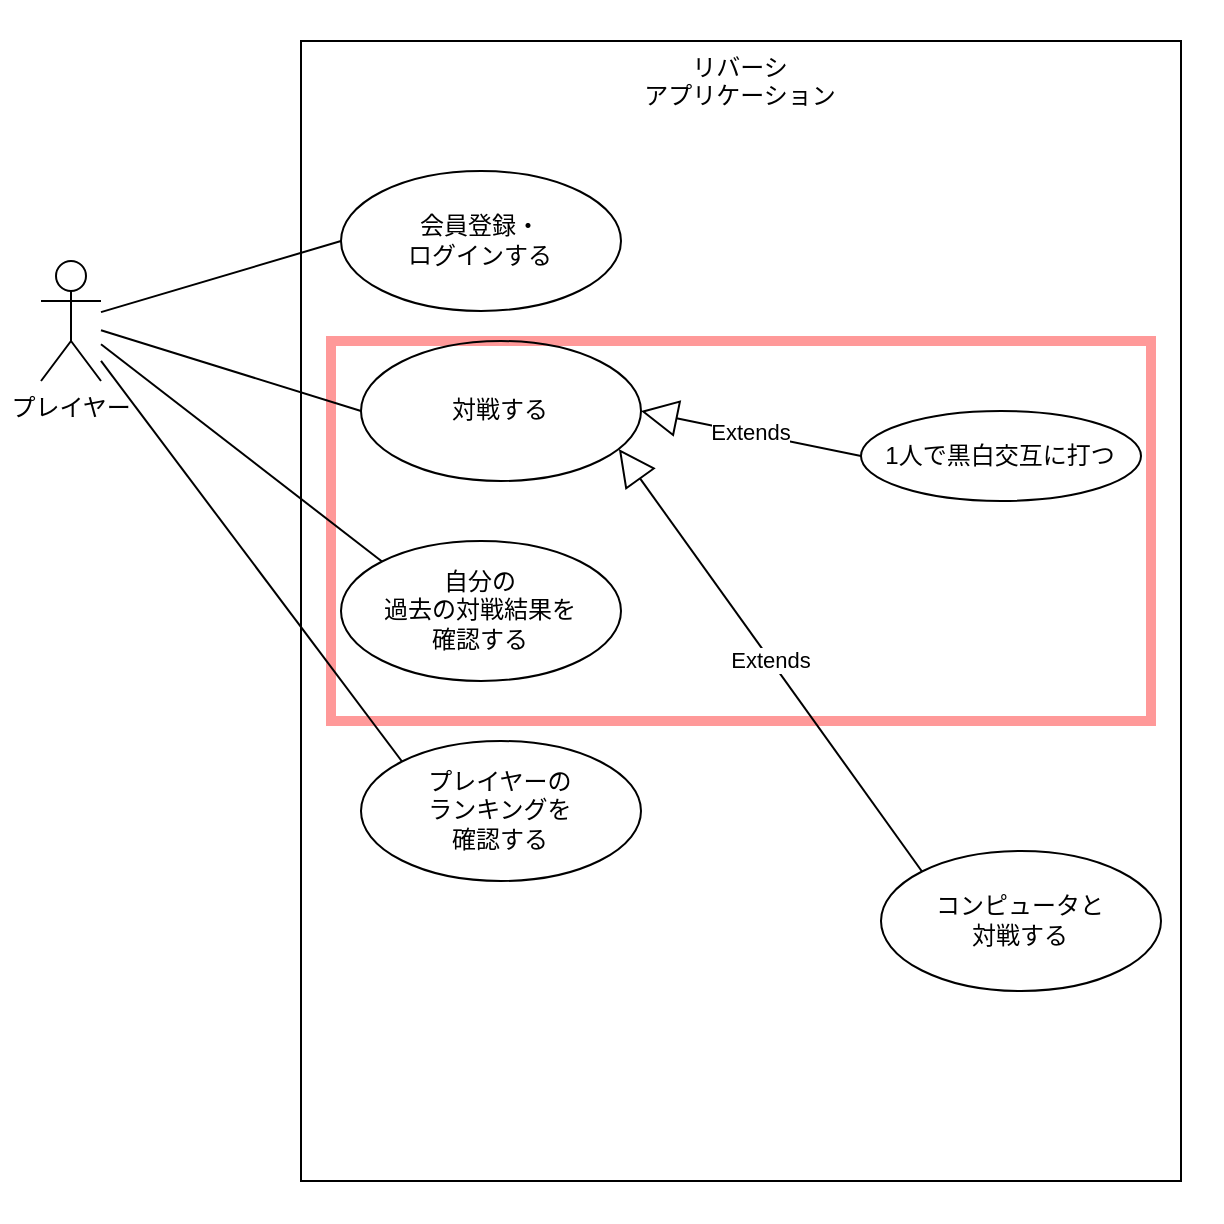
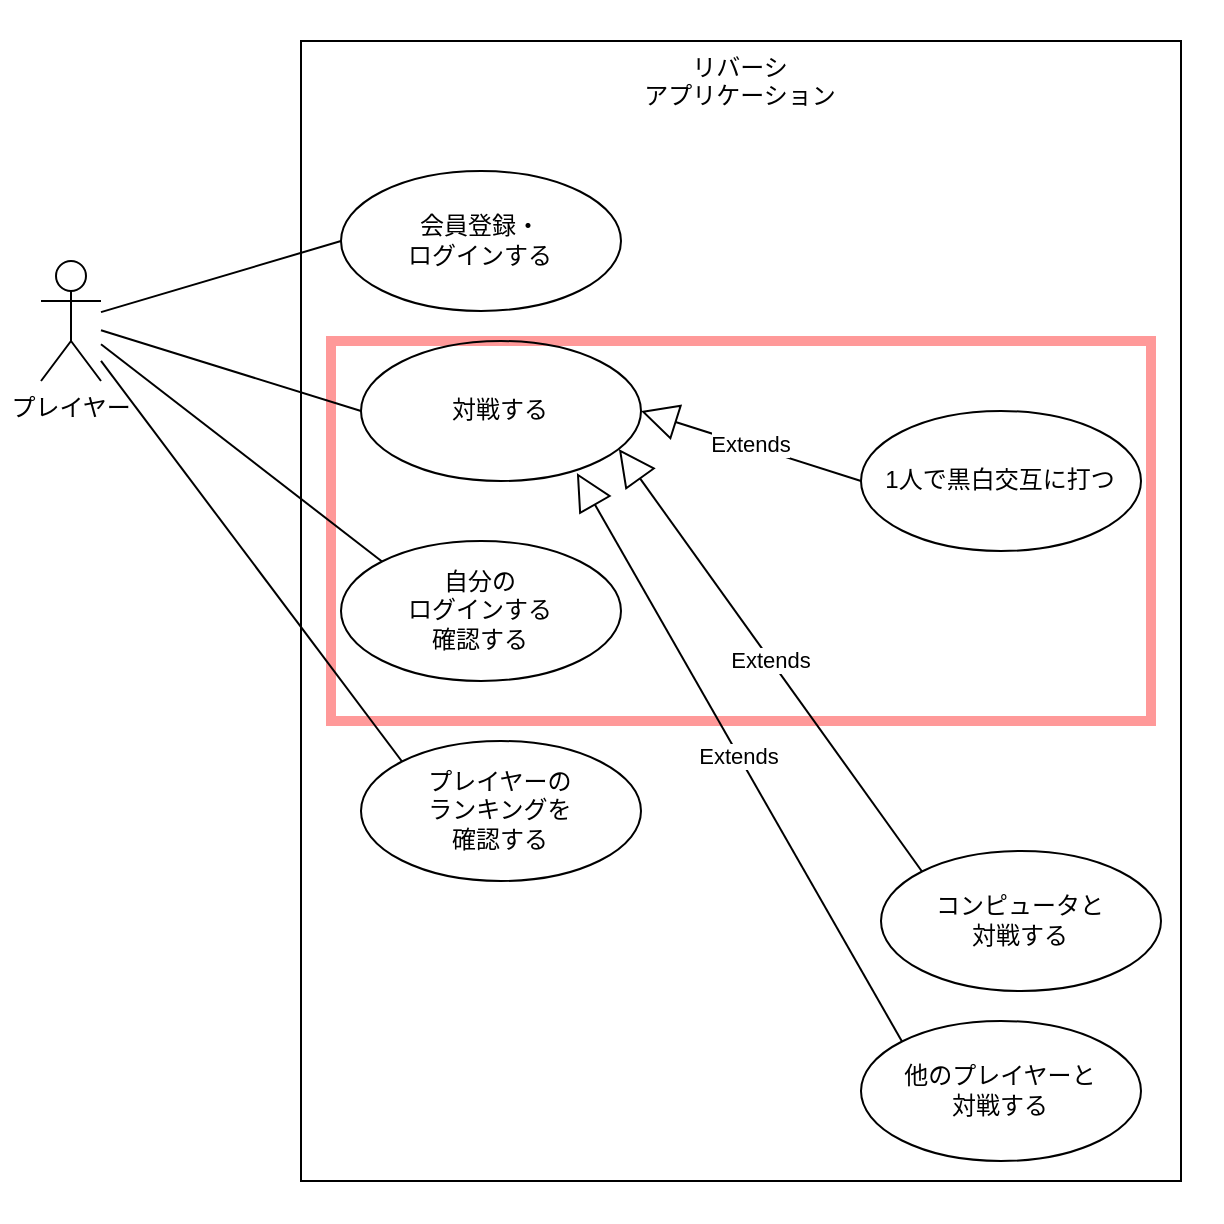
- <mxCell id="11" value="1人で黒白交互に打つ" style="ellipse;whiteSpace=wrap;html=1;fillColor=none;" vertex="1" parent="1"><mxGeometry x="430" y="205" width="140" height="45" as="geometry" /></mxCell>
+ <mxCell id="11" value="1人で黒白交互に打つ" style="ellipse;whiteSpace=wrap;html=1;fillColor=none;" vertex="1" parent="1"><mxGeometry x="430" y="205" width="140" height="70" as="geometry" /></mxCell>
- <mxCell id="7" value="自分の&lt;br&gt;過去の対戦結果を&lt;br&gt;確認する" style="ellipse;whiteSpace=wrap;html=1;fillColor=none;" vertex="1" parent="1"><mxGeometry x="170" y="270" width="140" height="70" as="geometry" /></mxCell>
+ <mxCell id="7" value="自分の&lt;br&gt;ログインする&lt;br&gt;確認する" style="ellipse;whiteSpace=wrap;html=1;fillColor=none;" vertex="1" parent="1"><mxGeometry x="170" y="270" width="140" height="70" as="geometry" /></mxCell>
+ <mxCell id="16" value="Extends" style="endArrow=block;endSize=16;endFill=0;html=1;startArrow=none;startFill=0;exitX=0;exitY=0;exitDx=0;exitDy=0;entryX=0.771;entryY=0.943;entryDx=0;entryDy=0;entryPerimeter=0;" edge="1" parent="1" source="13" target="5"><mxGeometry width="160" relative="1" as="geometry"><mxPoint x="451.563" y="360.641" as="sourcePoint" /><mxPoint x="330" y="309.36" as="targetPoint" /></mxGeometry></mxCell>
+ <mxCell id="13" value="他のプレイヤーと&lt;br&gt;対戦する" style="ellipse;whiteSpace=wrap;html=1;fillColor=none;" vertex="1" parent="1"><mxGeometry x="430" y="510" width="140" height="70" as="geometry" /></mxCell>
